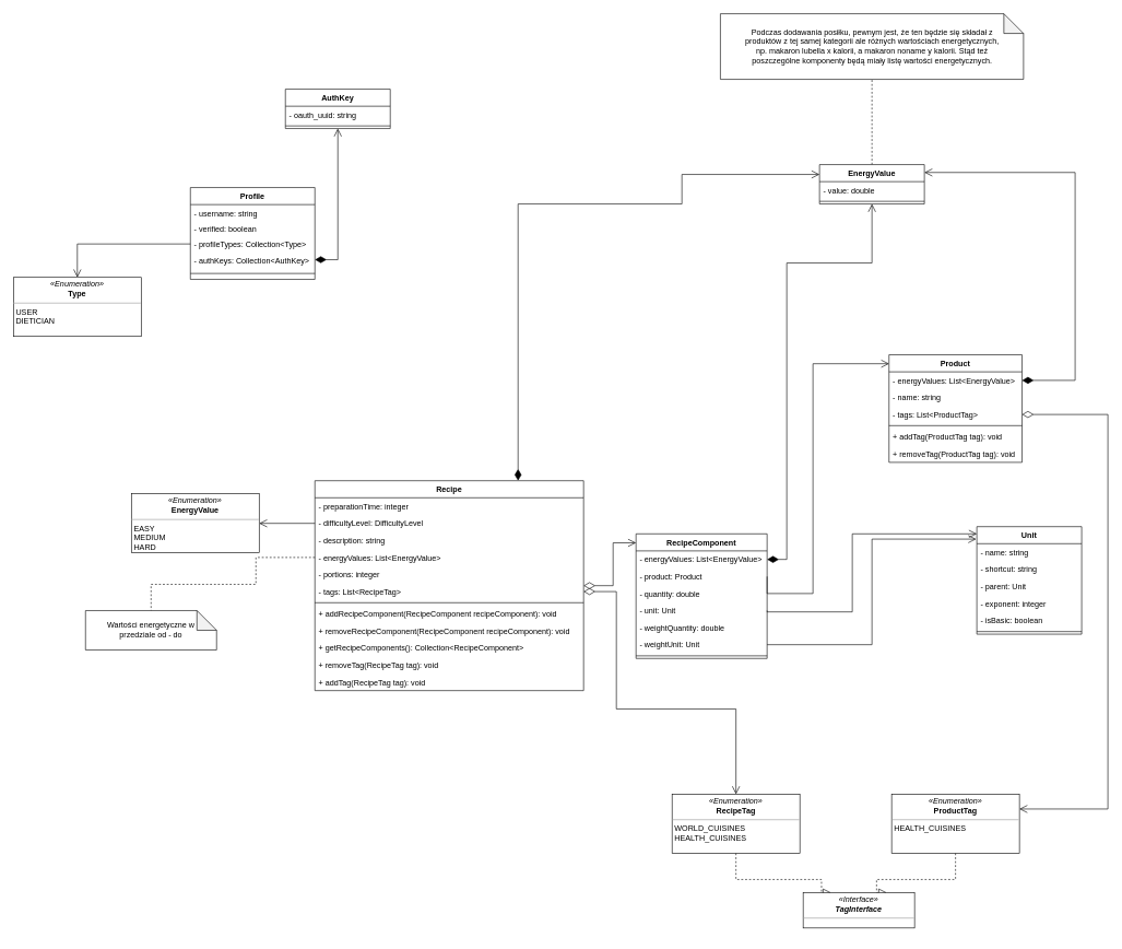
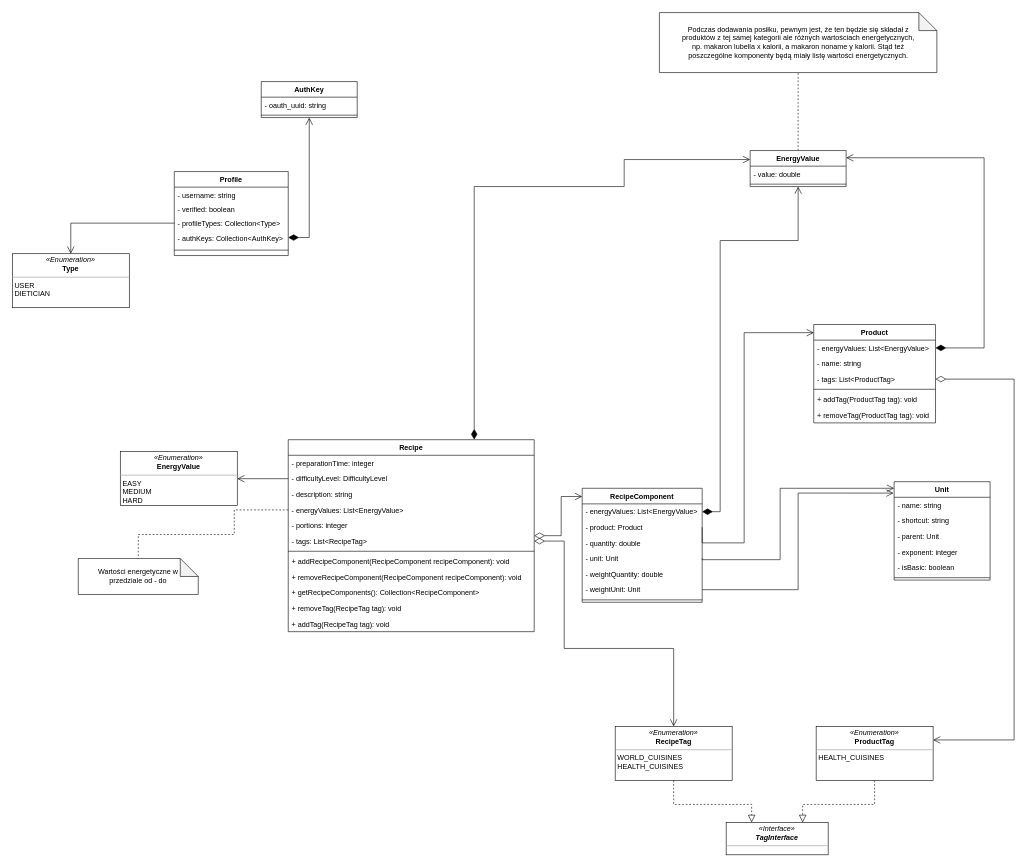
- <mxCell id="68" value="&lt;p style=&quot;margin: 4px 0px 0px ; text-align: center ; line-height: 1.2&quot;&gt;&lt;i&gt;«Interface»&lt;/i&gt;&lt;br&gt;&lt;b&gt;&lt;i&gt;TagInterface&lt;/i&gt;&lt;/b&gt;&lt;/p&gt;&lt;hr size=&quot;1&quot;&gt;&lt;p style=&quot;margin: 0px ; margin-left: 4px&quot;&gt;&lt;/p&gt;&lt;p style=&quot;text-align: justify ; margin: 0px 0px 0px 4px&quot;&gt;&lt;br&gt;&lt;/p&gt;" style="verticalAlign=top;align=left;overflow=fill;fontSize=12;fontFamily=Helvetica;html=1;startSize=26;" parent="1" vertex="1"><mxGeometry x="1225" y="1360" width="170" height="54" as="geometry" /></mxCell>
+ <mxCell id="68" value="&lt;p style=&quot;margin: 4px 0px 0px ; text-align: center ; line-height: 1.2&quot;&gt;&lt;i&gt;«Interface»&lt;/i&gt;&lt;br&gt;&lt;b&gt;&lt;i&gt;TagInterface&lt;/i&gt;&lt;/b&gt;&lt;/p&gt;&lt;hr size=&quot;1&quot;&gt;&lt;p style=&quot;margin: 0px ; margin-left: 4px&quot;&gt;&lt;/p&gt;&lt;p style=&quot;text-align: justify ; margin: 0px 0px 0px 4px&quot;&gt;&lt;br&gt;&lt;/p&gt;" style="verticalAlign=top;align=left;overflow=fill;fontSize=12;fontFamily=Helvetica;html=1;startSize=26;" parent="1" vertex="1"><mxGeometry x="1210" y="1370" width="170" height="54" as="geometry" /></mxCell>
